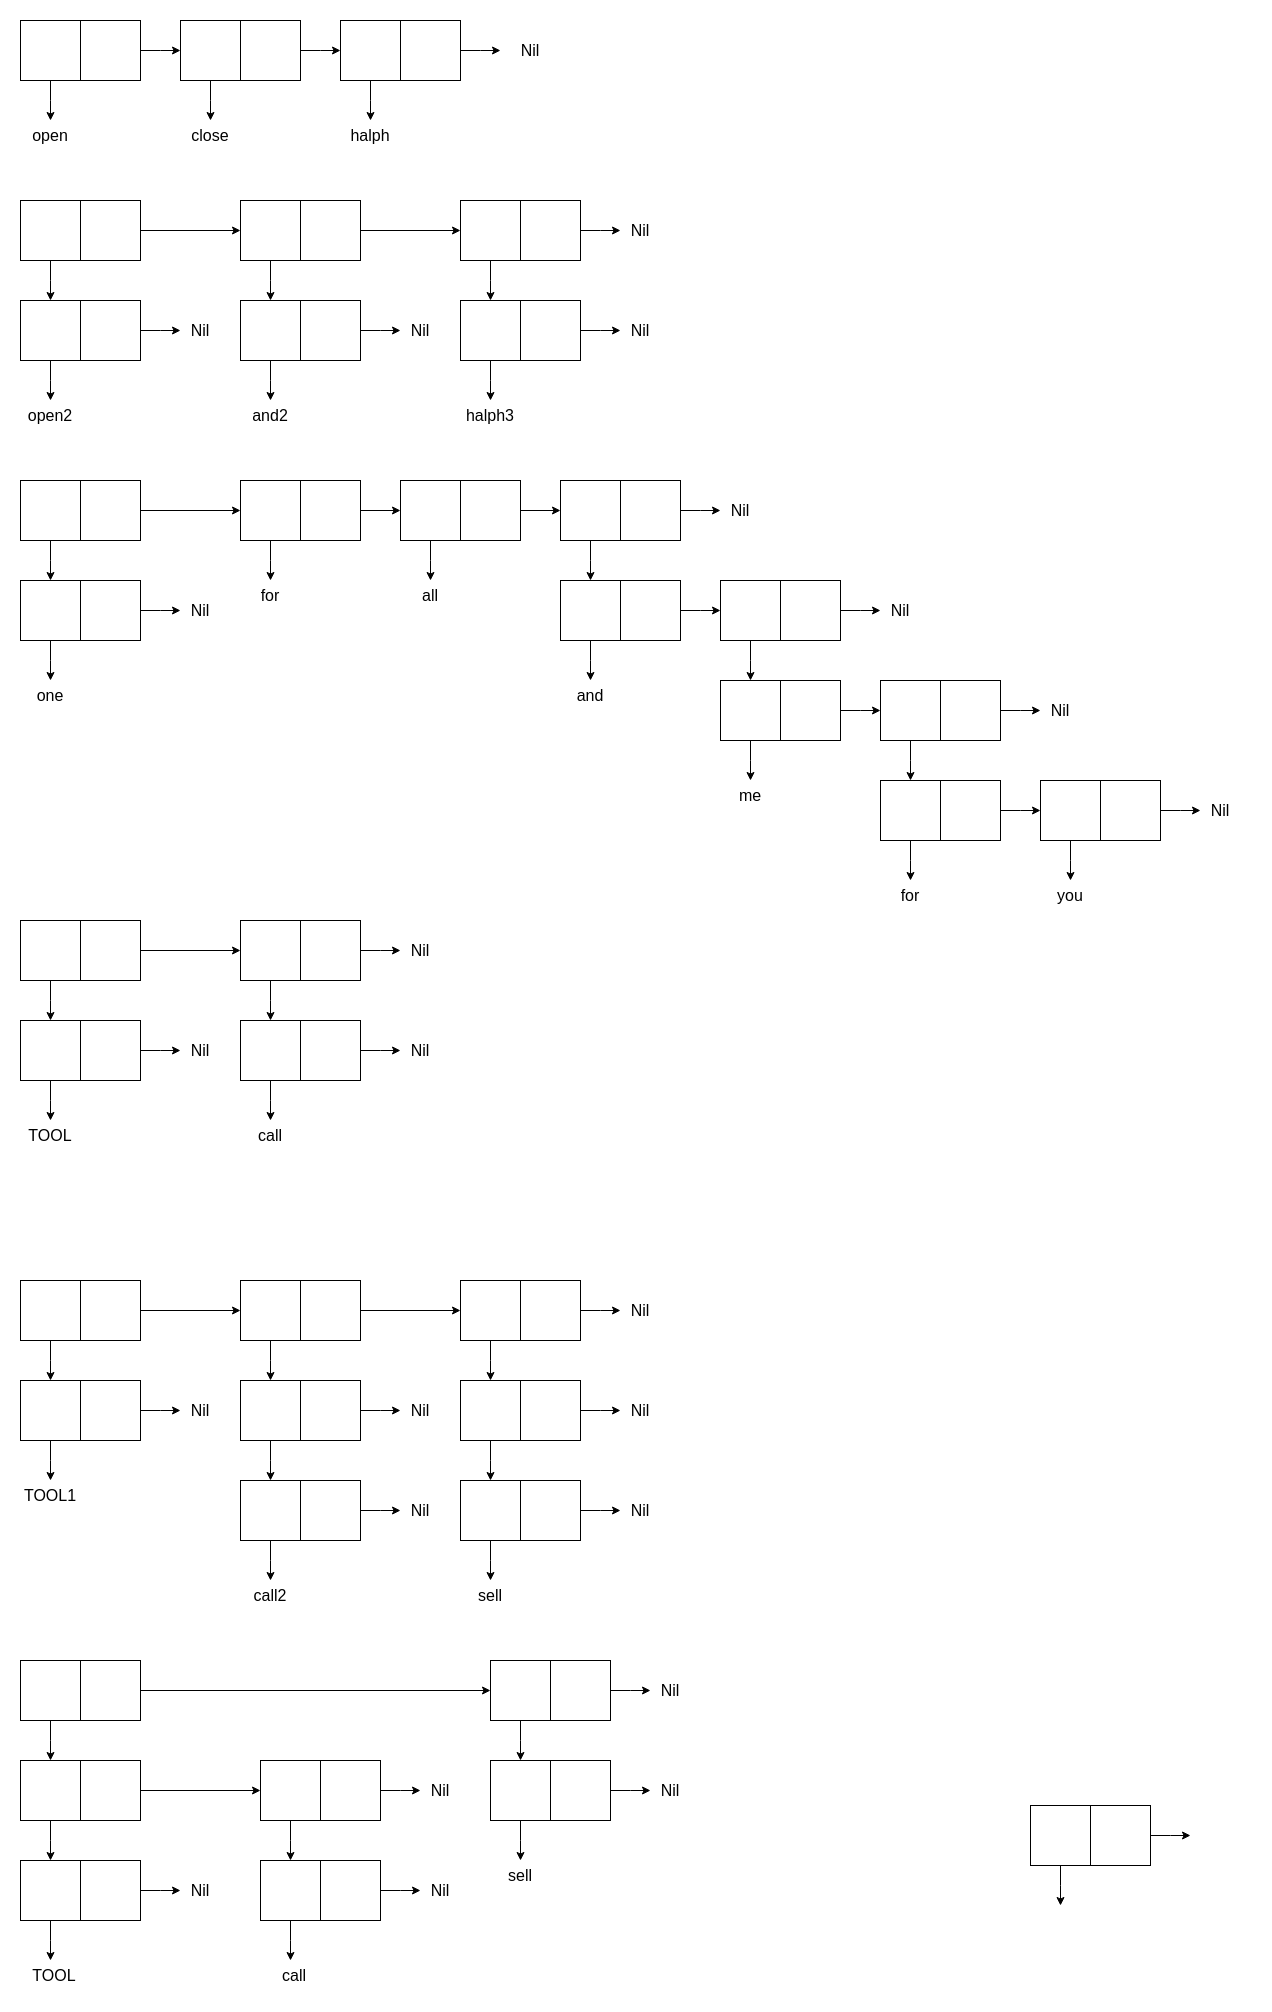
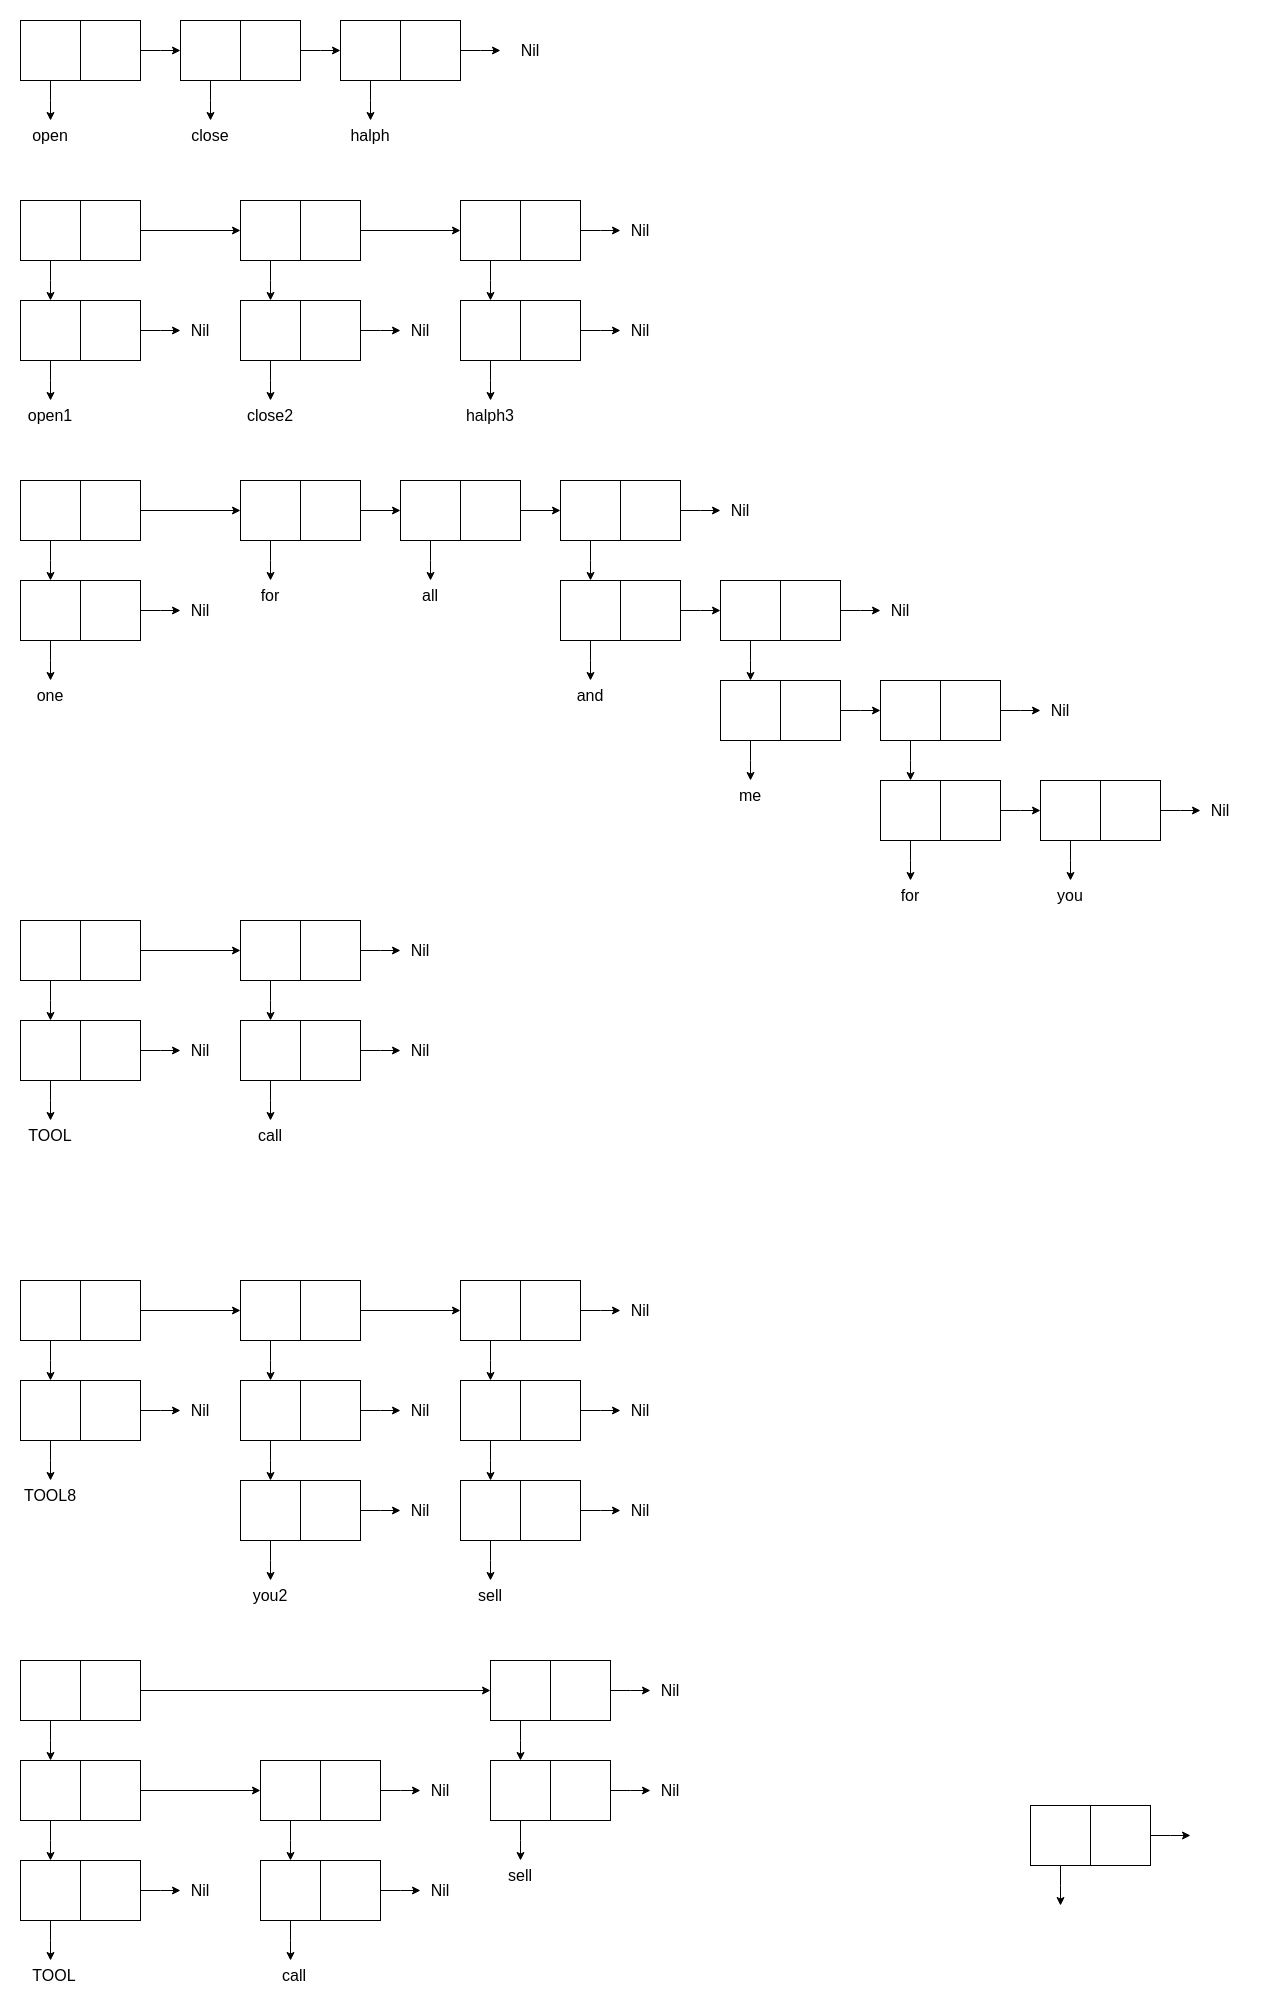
- <mxCell id="43" value="&lt;font style=&quot;font-size: 16px;&quot;&gt;open2&lt;/font&gt;" style="text;html=1;strokeColor=none;fillColor=none;align=center;verticalAlign=middle;whiteSpace=wrap;rounded=0;" parent="1" vertex="1"><mxGeometry x="20" y="400" width="60" height="30" as="geometry" /></mxCell>
+ <mxCell id="43" value="&lt;font style=&quot;font-size: 16px;&quot;&gt;open1&lt;/font&gt;" style="text;html=1;strokeColor=none;fillColor=none;align=center;verticalAlign=middle;whiteSpace=wrap;rounded=0;" parent="1" vertex="1"><mxGeometry x="20" y="400" width="60" height="30" as="geometry" /></mxCell>
- <mxCell id="44" value="and2" style="text;html=1;strokeColor=none;fillColor=none;align=center;verticalAlign=middle;whiteSpace=wrap;rounded=0;fontSize=16;" parent="1" vertex="1"><mxGeometry x="240" y="400" width="60" height="30" as="geometry" /></mxCell>
+ <mxCell id="44" value="close2" style="text;html=1;strokeColor=none;fillColor=none;align=center;verticalAlign=middle;whiteSpace=wrap;rounded=0;fontSize=16;" parent="1" vertex="1"><mxGeometry x="240" y="400" width="60" height="30" as="geometry" /></mxCell>
- <mxCell id="146" value="&lt;font style=&quot;font-size: 16px;&quot;&gt;TOOL1&lt;/font&gt;" style="text;html=1;strokeColor=none;fillColor=none;align=center;verticalAlign=middle;whiteSpace=wrap;rounded=0;" parent="1" vertex="1"><mxGeometry x="20" y="1480" width="60" height="30" as="geometry" /></mxCell>
+ <mxCell id="146" value="&lt;font style=&quot;font-size: 16px;&quot;&gt;TOOL8&lt;/font&gt;" style="text;html=1;strokeColor=none;fillColor=none;align=center;verticalAlign=middle;whiteSpace=wrap;rounded=0;" parent="1" vertex="1"><mxGeometry x="20" y="1480" width="60" height="30" as="geometry" /></mxCell>
- <mxCell id="165" value="&lt;font style=&quot;font-size: 16px;&quot;&gt;call2&lt;/font&gt;" style="text;html=1;strokeColor=none;fillColor=none;align=center;verticalAlign=middle;whiteSpace=wrap;rounded=0;" parent="1" vertex="1"><mxGeometry x="240" y="1580" width="60" height="30" as="geometry" /></mxCell>
+ <mxCell id="165" value="&lt;font style=&quot;font-size: 16px;&quot;&gt;you2&lt;/font&gt;" style="text;html=1;strokeColor=none;fillColor=none;align=center;verticalAlign=middle;whiteSpace=wrap;rounded=0;" parent="1" vertex="1"><mxGeometry x="240" y="1580" width="60" height="30" as="geometry" /></mxCell>
